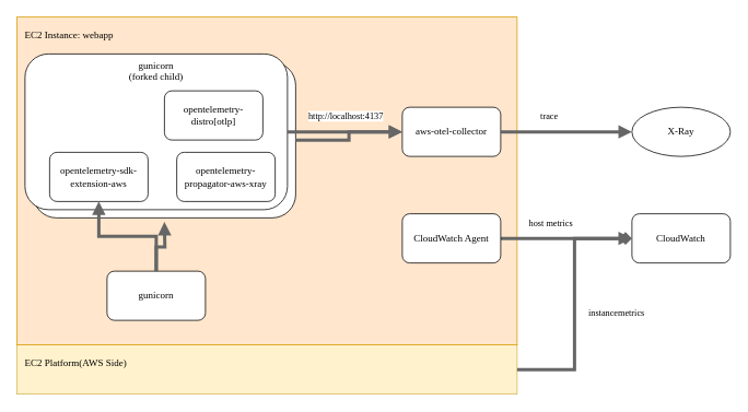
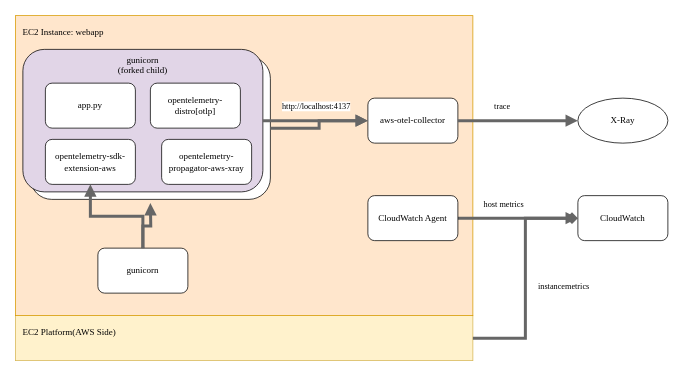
+ <mxCell id="19" value="app.py" style="rounded=1;whiteSpace=wrap;html=1;fontFamily=Noto Sans Japanese;fontSource=https%3A%2F%2Ffonts.googleapis.com%2Fcss%3Ffamily%3DNoto%2BSans%2BJapanese;" parent="1" vertex="1"><mxGeometry x="60" y="110" width="120" height="60" as="geometry" /></mxCell>
- <mxCell id="5" value="gunicorn&lt;br&gt;(forked child)" style="rounded=1;whiteSpace=wrap;html=1;fontFamily=Noto Sans Japanese;fontSource=https%3A%2F%2Ffonts.googleapis.com%2Fcss%3Ffamily%3DNoto%2BSans%2BJapanese;verticalAlign=top;" parent="1" vertex="1"><mxGeometry x="30" y="65" width="320" height="190" as="geometry" /></mxCell>
+ <mxCell id="5" value="gunicorn&lt;br&gt;(forked child)" style="rounded=1;whiteSpace=wrap;html=1;fontFamily=Noto Sans Japanese;fontSource=https%3A%2F%2Ffonts.googleapis.com%2Fcss%3Ffamily%3DNoto%2BSans%2BJapanese;verticalAlign=top;fillColor=#e1d5e7;" parent="1" vertex="1"><mxGeometry x="30" y="65" width="320" height="190" as="geometry" /></mxCell>
